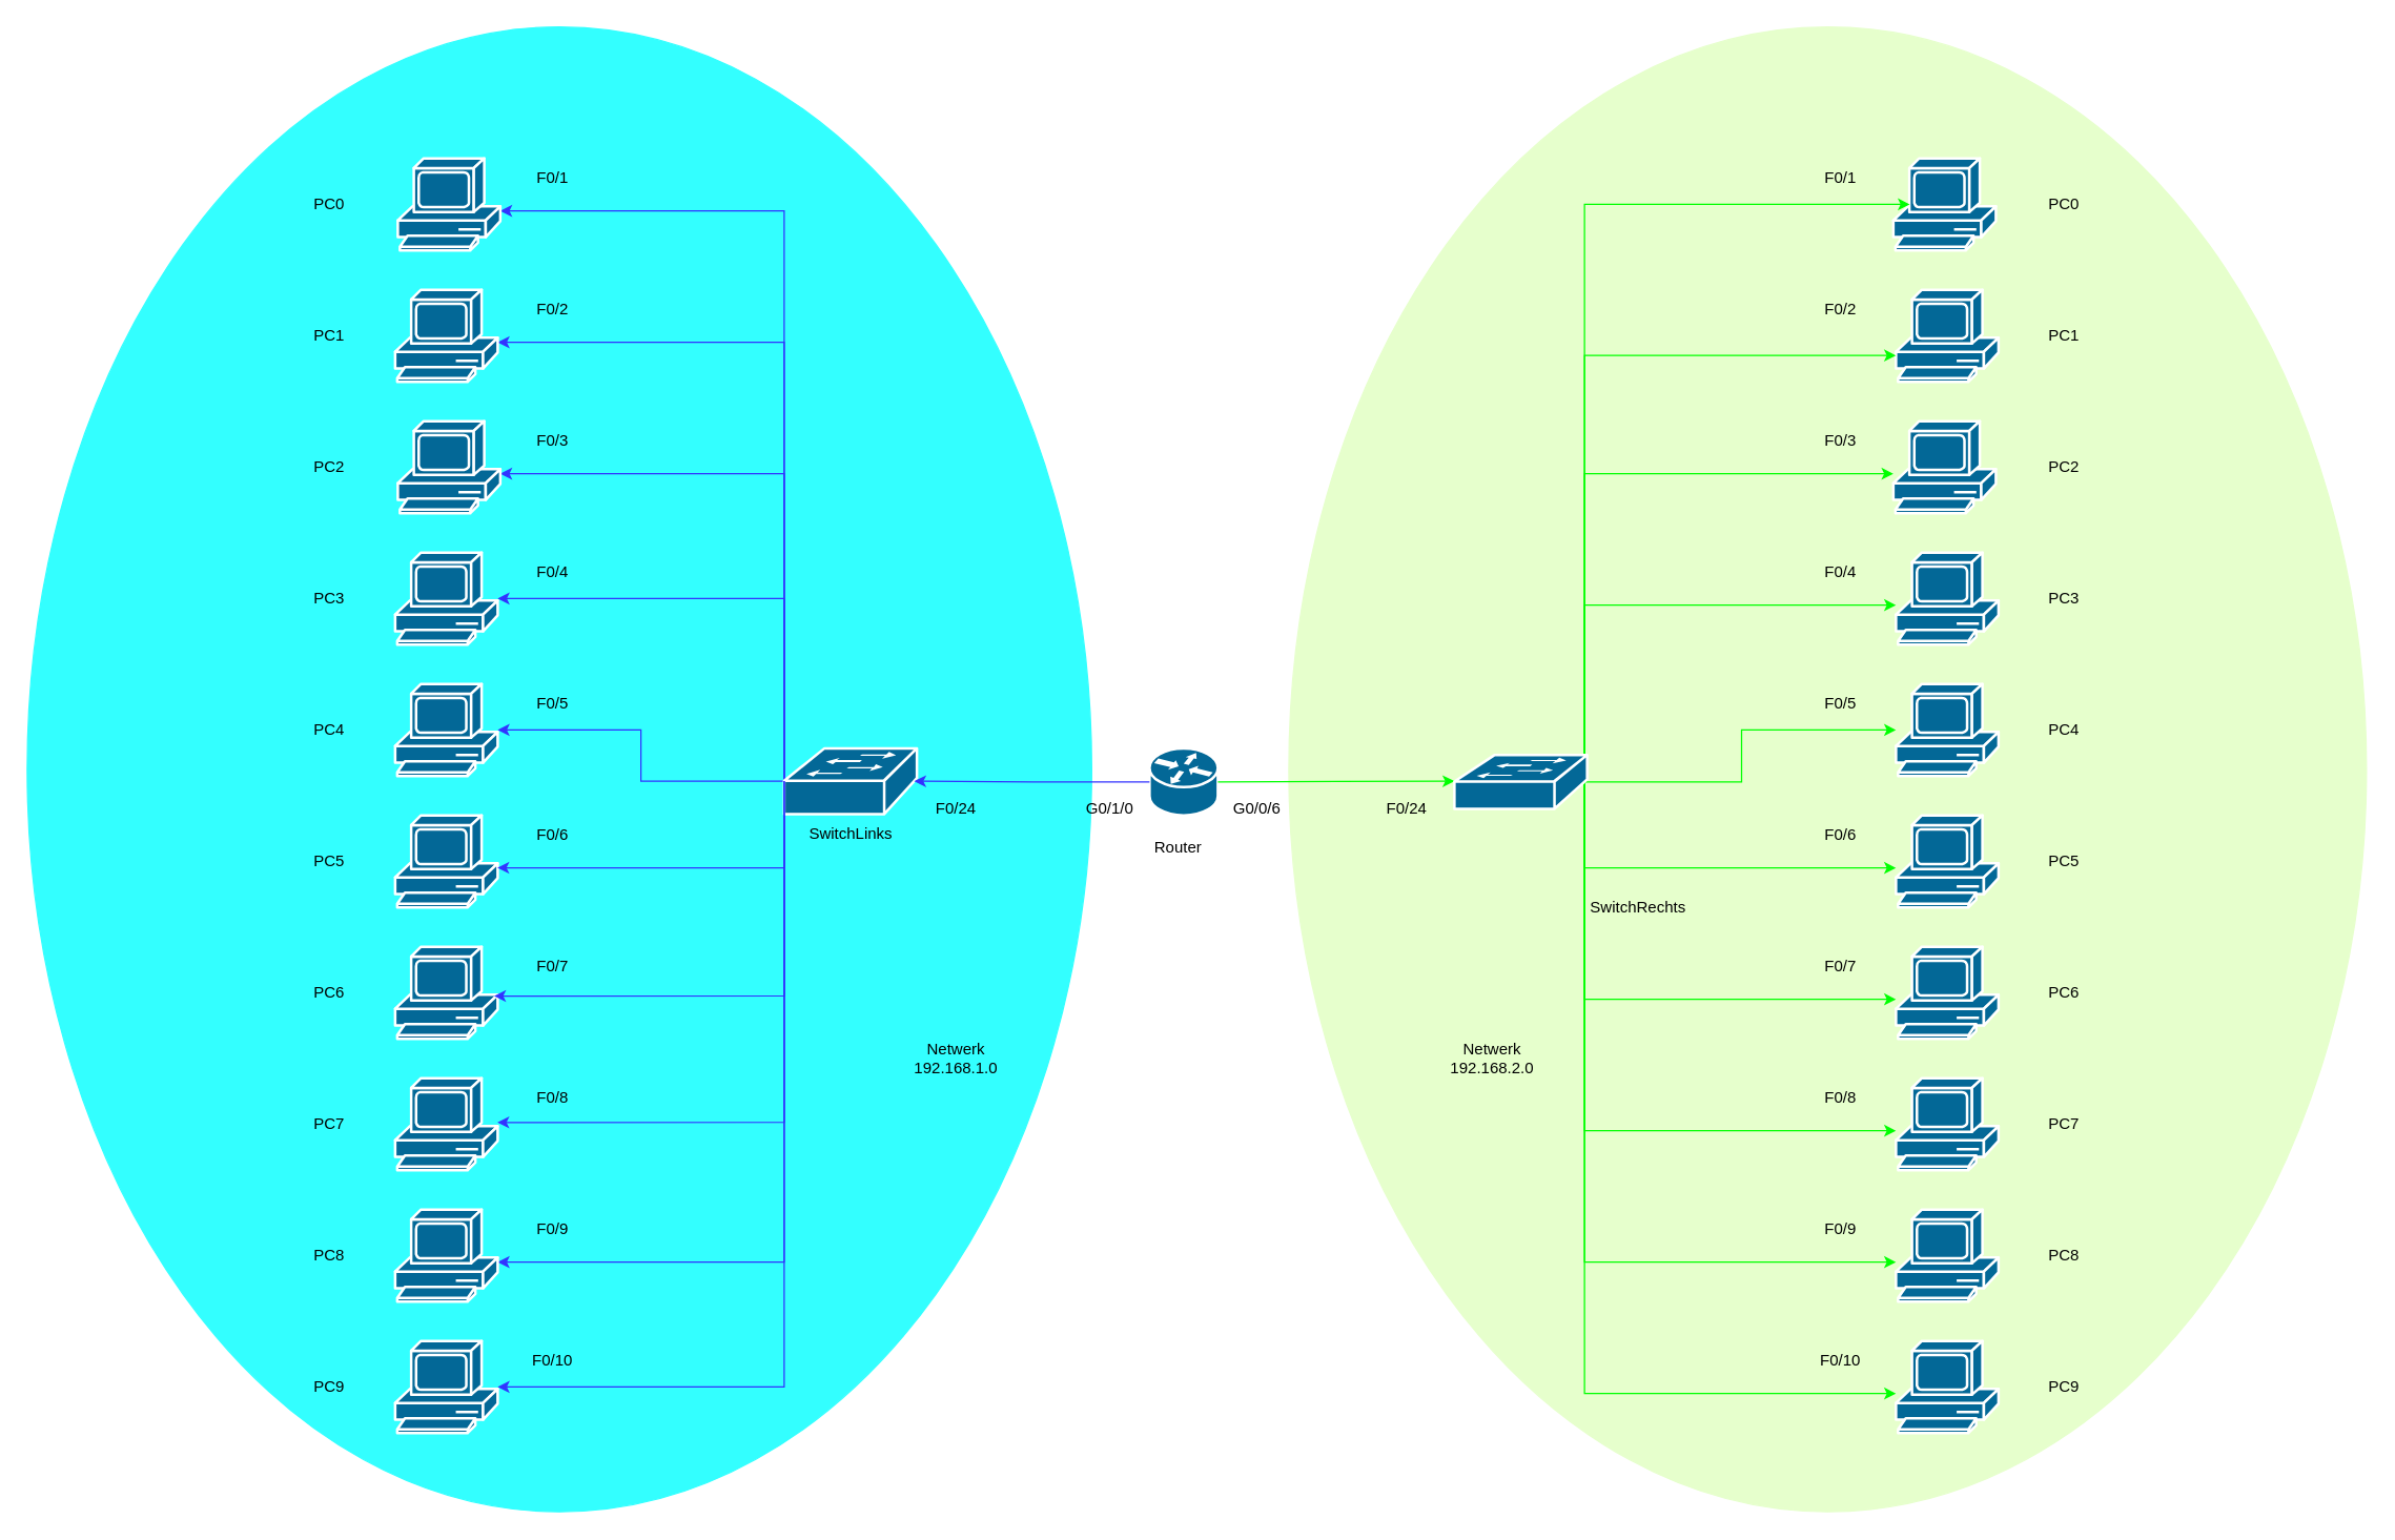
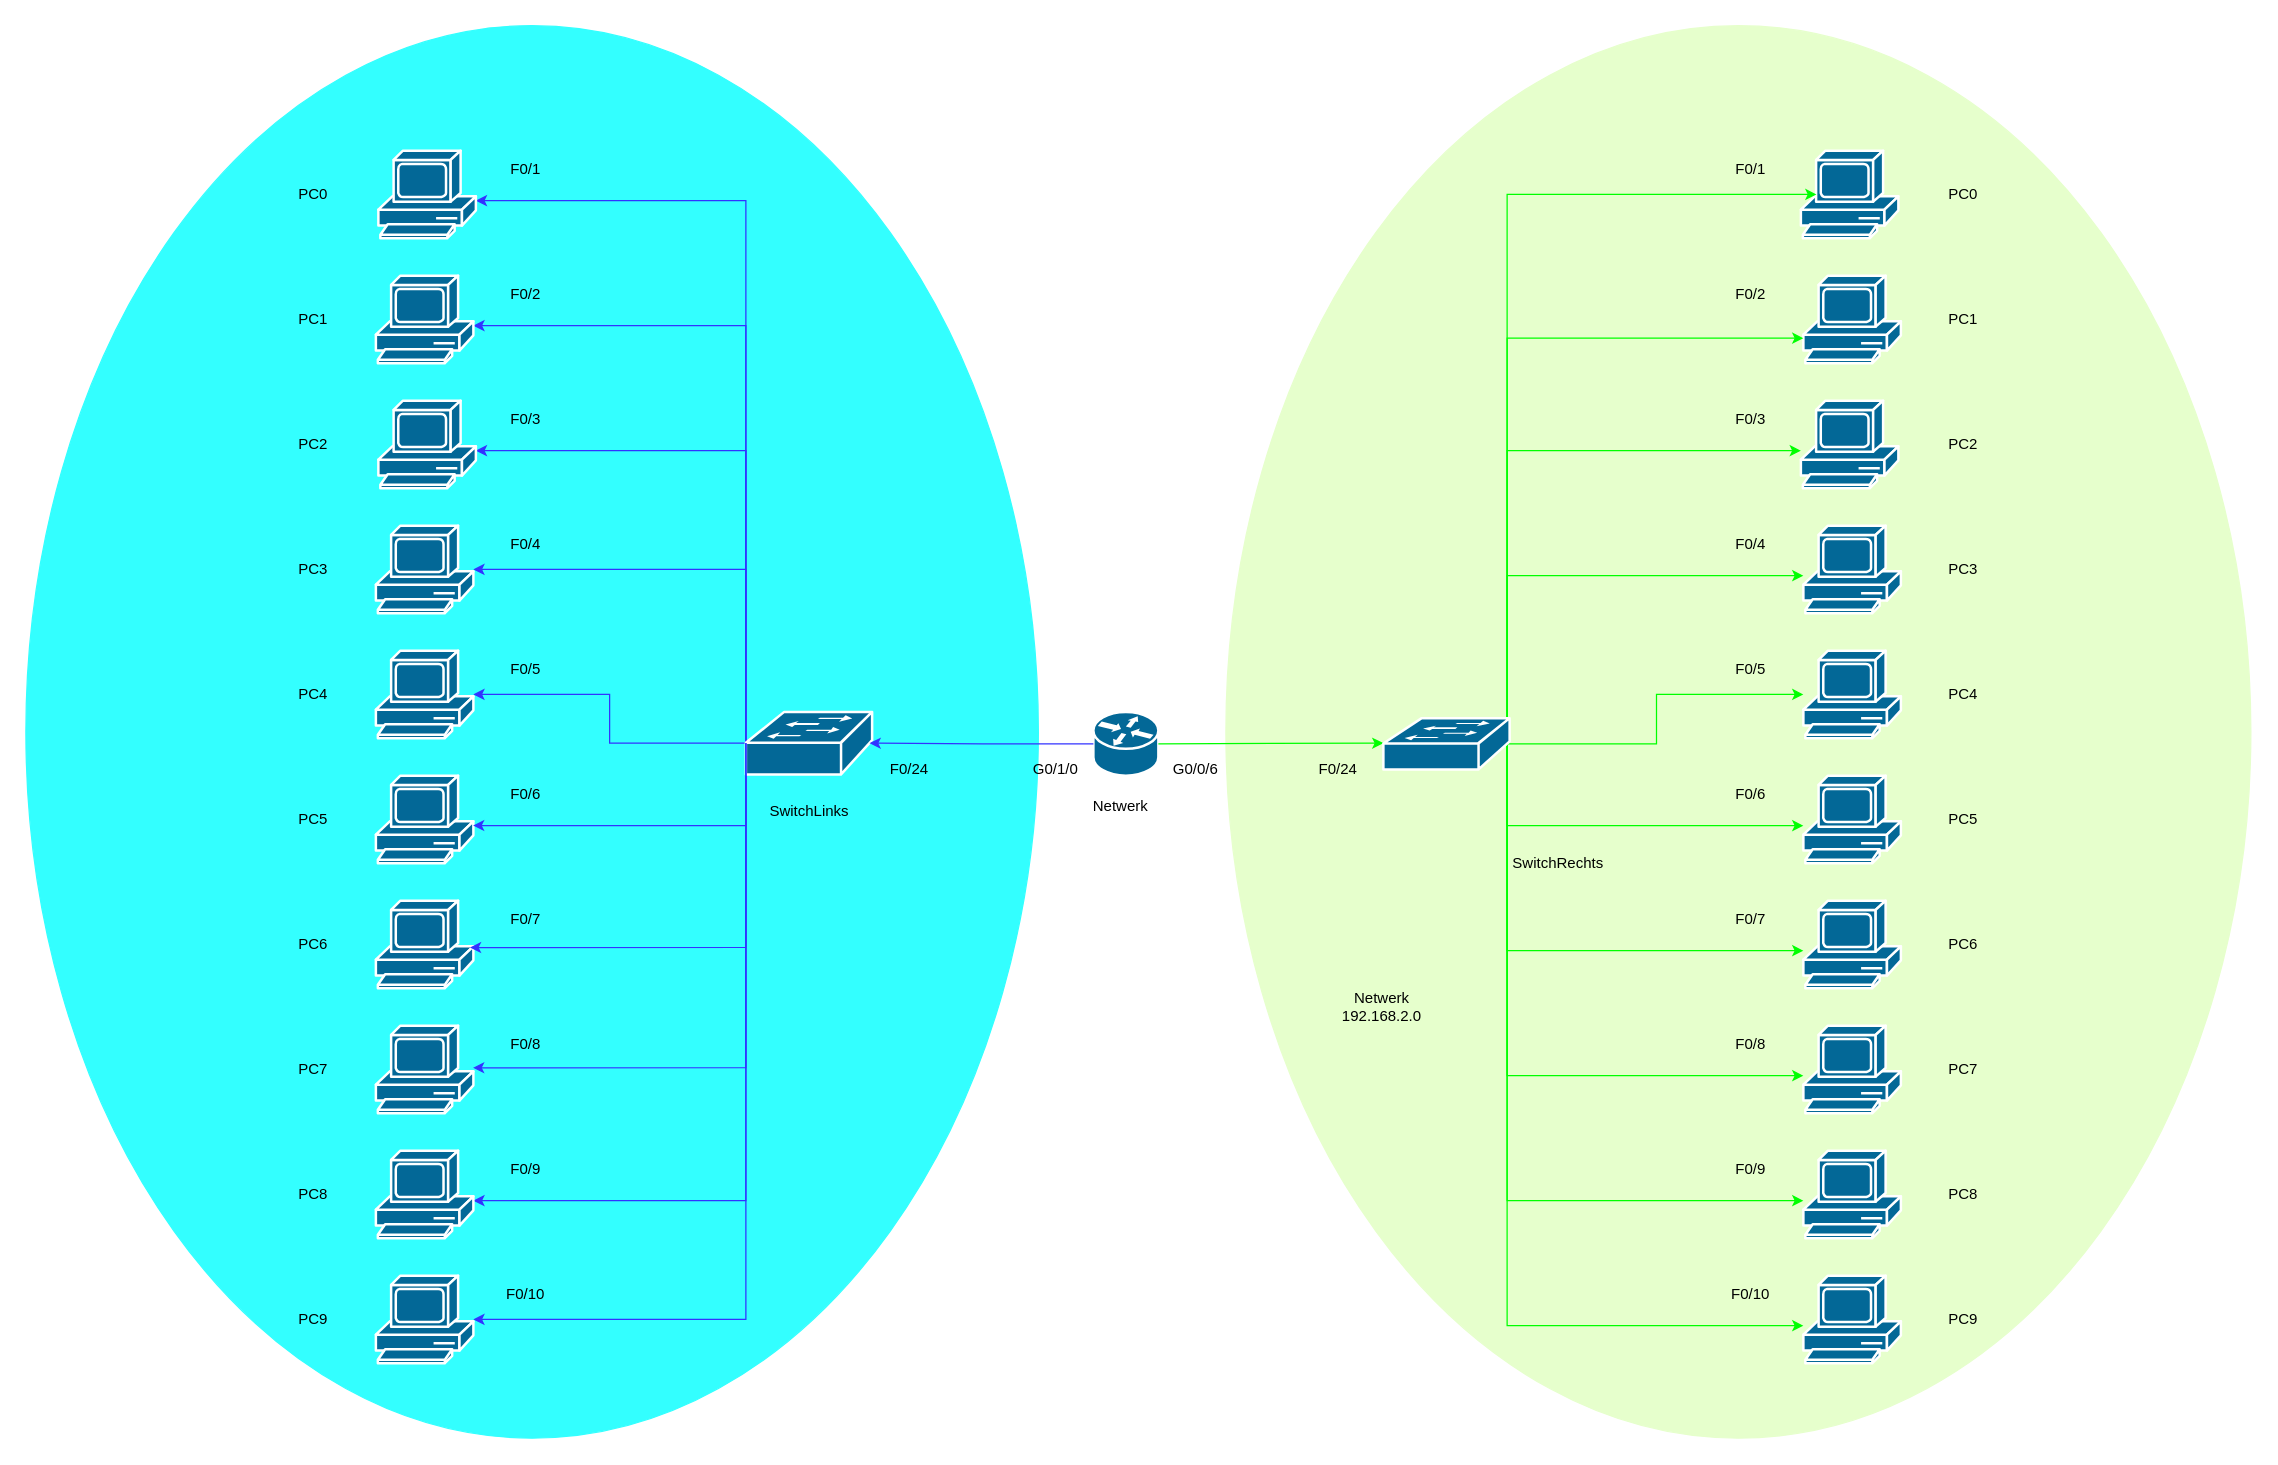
- <mxCell id="93" value="SwitchLinks" style="text;html=1;align=center;verticalAlign=middle;whiteSpace=wrap;rounded=0;" vertex="1" parent="1"><mxGeometry x="616.5" y="619" width="60" height="30" as="geometry" /></mxCell>
+ <mxCell id="93" value="SwitchLinks" style="text;html=1;align=center;verticalAlign=middle;whiteSpace=wrap;rounded=0;" vertex="1" parent="1"><mxGeometry x="616.5" y="634" width="60" height="30" as="geometry" /></mxCell>
- <mxCell id="95" value="Router" style="text;html=1;align=center;verticalAlign=middle;whiteSpace=wrap;rounded=0;" vertex="1" parent="1"><mxGeometry x="866" y="630" width="60" height="30" as="geometry" /></mxCell>
+ <mxCell id="95" value="Netwerk" style="text;html=1;align=center;verticalAlign=middle;whiteSpace=wrap;rounded=0;" vertex="1" parent="1"><mxGeometry x="866" y="630" width="60" height="30" as="geometry" /></mxCell>
- <mxCell id="96" value="Netwerk 192.168.1.0" style="text;html=1;align=center;verticalAlign=middle;whiteSpace=wrap;rounded=0;" vertex="1" parent="1"><mxGeometry x="672" y="790" width="110" height="30" as="geometry" /></mxCell>
- <mxCell id="97" value="Netwerk 192.168.2.0" style="text;html=1;align=center;verticalAlign=middle;whiteSpace=wrap;rounded=0;" vertex="1" parent="1"><mxGeometry x="1080" y="790" width="110" height="30" as="geometry" /></mxCell>
+ <mxCell id="97" value="Netwerk 192.168.2.0" style="text;html=1;align=center;verticalAlign=middle;whiteSpace=wrap;rounded=0;" vertex="1" parent="1"><mxGeometry x="1050" y="790" width="110" height="30" as="geometry" /></mxCell>
